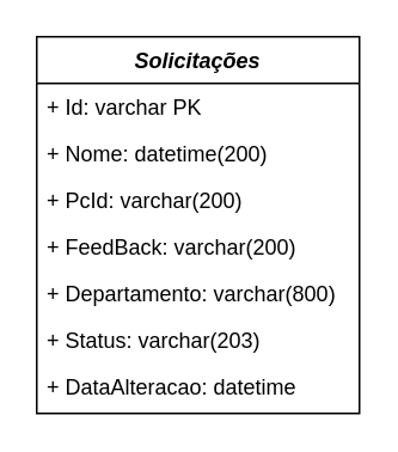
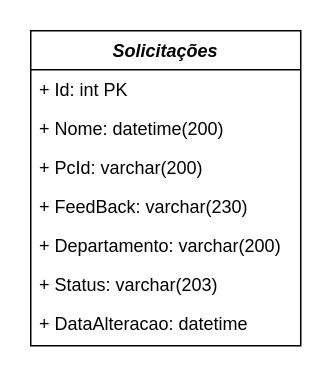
- <mxCell id="3" value="+ Id: varchar PK" style="text;align=left;verticalAlign=top;spacingLeft=4;spacingRight=4;overflow=hidden;rotatable=0;points=[[0,0.5],[1,0.5]];portConstraint=eastwest;" parent="2" vertex="1"><mxGeometry y="26" width="180" height="26" as="geometry" /></mxCell>
+ <mxCell id="3" value="+ Id: int PK" style="text;align=left;verticalAlign=top;spacingLeft=4;spacingRight=4;overflow=hidden;rotatable=0;points=[[0,0.5],[1,0.5]];portConstraint=eastwest;" parent="2" vertex="1"><mxGeometry y="26" width="180" height="26" as="geometry" /></mxCell>
- <mxCell id="6" value="+ FeedBack: varchar(200)" style="text;align=left;verticalAlign=top;spacingLeft=4;spacingRight=4;overflow=hidden;rotatable=0;points=[[0,0.5],[1,0.5]];portConstraint=eastwest;rounded=0;shadow=0;html=0;" parent="2" vertex="1"><mxGeometry y="104" width="180" height="26" as="geometry" /></mxCell>
+ <mxCell id="6" value="+ FeedBack: varchar(230)" style="text;align=left;verticalAlign=top;spacingLeft=4;spacingRight=4;overflow=hidden;rotatable=0;points=[[0,0.5],[1,0.5]];portConstraint=eastwest;rounded=0;shadow=0;html=0;" parent="2" vertex="1"><mxGeometry y="104" width="180" height="26" as="geometry" /></mxCell>
- <mxCell id="7" value="+ Departamento: varchar(800)" style="text;align=left;verticalAlign=top;spacingLeft=4;spacingRight=4;overflow=hidden;rotatable=0;points=[[0,0.5],[1,0.5]];portConstraint=eastwest;rounded=0;shadow=0;html=0;" parent="2" vertex="1"><mxGeometry y="130" width="180" height="26" as="geometry" /></mxCell>
+ <mxCell id="7" value="+ Departamento: varchar(200)" style="text;align=left;verticalAlign=top;spacingLeft=4;spacingRight=4;overflow=hidden;rotatable=0;points=[[0,0.5],[1,0.5]];portConstraint=eastwest;rounded=0;shadow=0;html=0;" parent="2" vertex="1"><mxGeometry y="130" width="180" height="26" as="geometry" /></mxCell>
